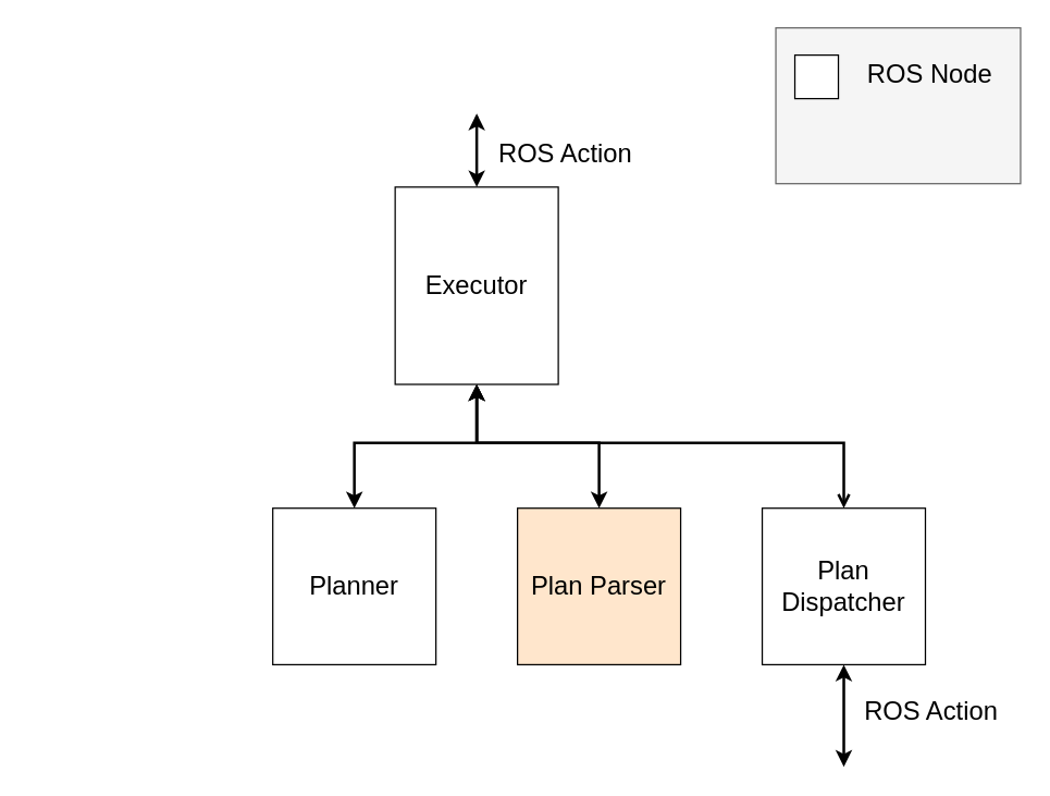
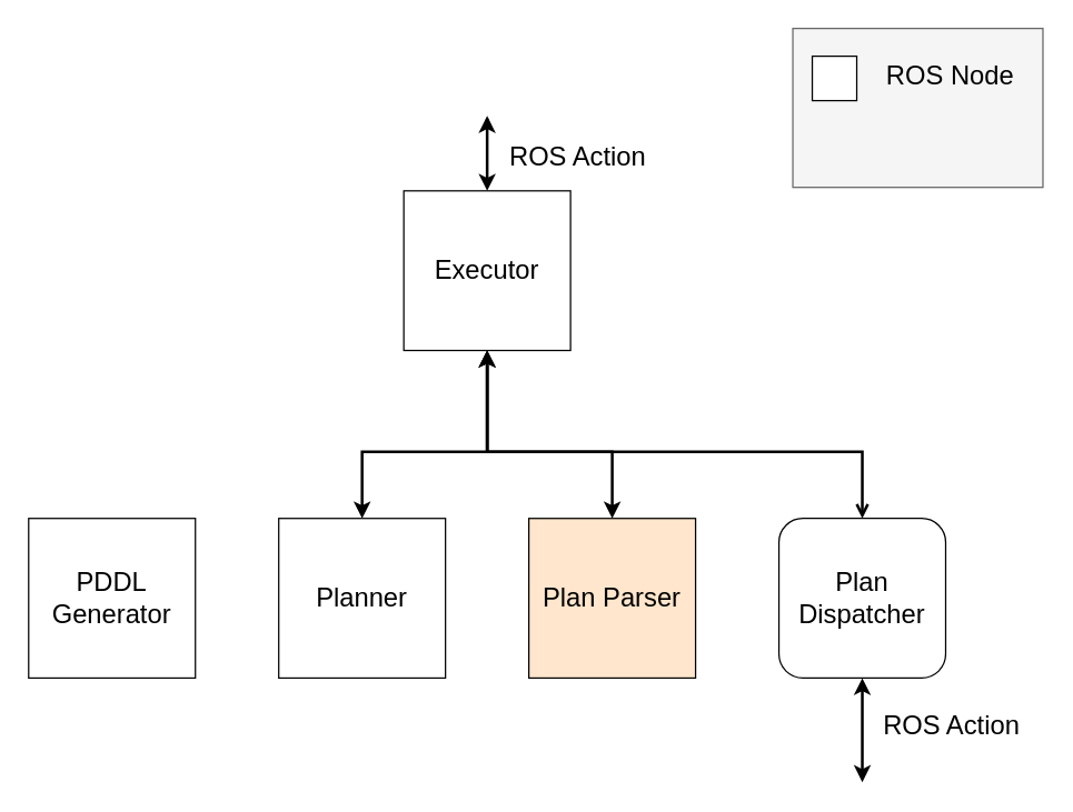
- <mxCell id="2" value="&lt;div style=&quot;font-size: 19px&quot;&gt;&lt;div style=&quot;font-size: 19px&quot;&gt;Executor&lt;/div&gt;&lt;/div&gt;" style="rounded=0;whiteSpace=wrap;html=1;fontSize=19;" vertex="1" parent="1"><mxGeometry x="290" y="137" width="120" height="145" as="geometry" /></mxCell>
+ <mxCell id="2" value="&lt;div style=&quot;font-size: 19px&quot;&gt;&lt;div style=&quot;font-size: 19px&quot;&gt;Executor&lt;/div&gt;&lt;/div&gt;" style="rounded=0;whiteSpace=wrap;html=1;fontSize=19;" vertex="1" parent="1"><mxGeometry x="290" y="137" width="120" height="115" as="geometry" /></mxCell>
+ <mxCell id="10" value="&lt;div style=&quot;font-size: 19px&quot;&gt;&lt;div style=&quot;font-size: 19px&quot;&gt;PDDL Generator&lt;/div&gt;&lt;/div&gt;" style="rounded=0;whiteSpace=wrap;html=1;fontSize=19;" vertex="1" parent="1"><mxGeometry x="20" y="373" width="120" height="115" as="geometry" /></mxCell>
- <mxCell id="13" value="&lt;div style=&quot;font-size: 19px&quot;&gt;&lt;div style=&quot;font-size: 19px&quot;&gt;Plan Dispatcher&lt;/div&gt;&lt;/div&gt;" style="rounded=0;whiteSpace=wrap;html=1;fontSize=19;" vertex="1" parent="1"><mxGeometry x="560" y="373" width="120" height="115" as="geometry" /></mxCell>
+ <mxCell id="13" value="&lt;div style=&quot;font-size: 19px&quot;&gt;&lt;div style=&quot;font-size: 19px&quot;&gt;Plan Dispatcher&lt;/div&gt;&lt;/div&gt;" style="whiteSpace=wrap;html=1;fontSize=19;rounded=1;" vertex="1" parent="1"><mxGeometry x="560" y="373" width="120" height="115" as="geometry" /></mxCell>
